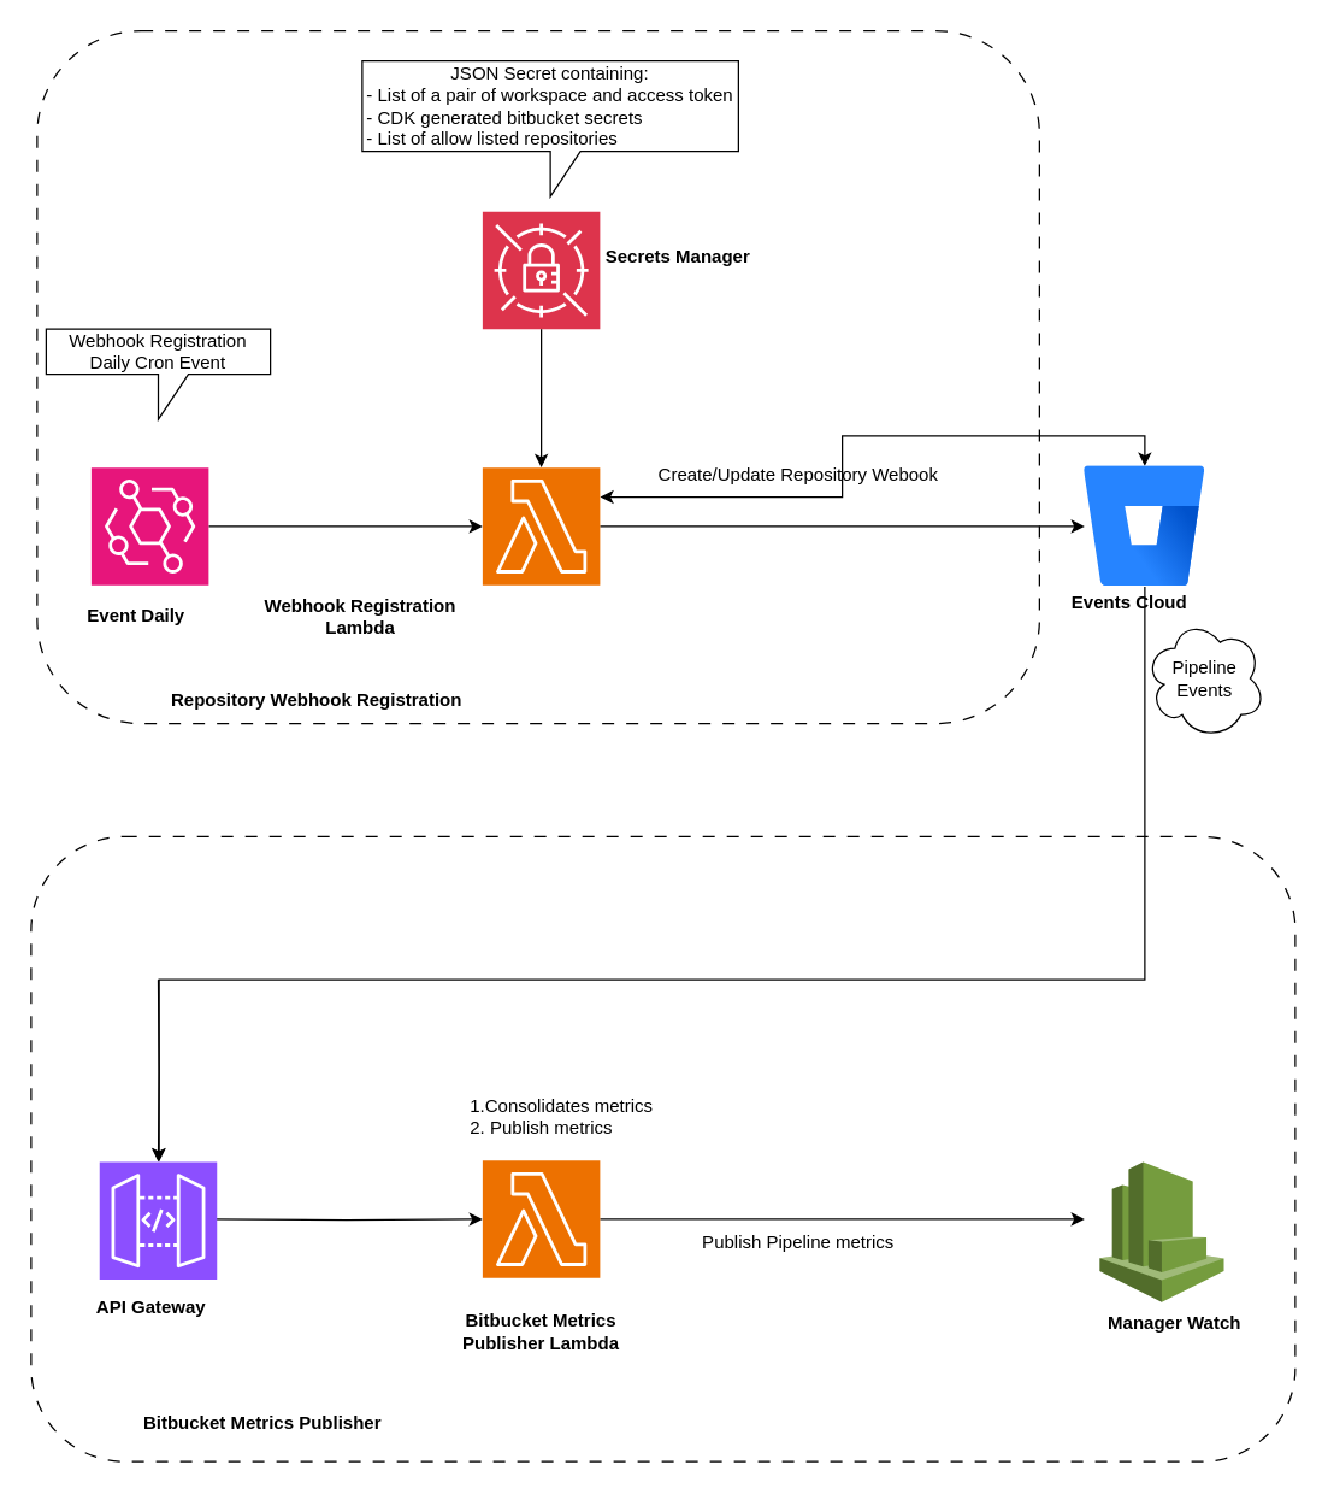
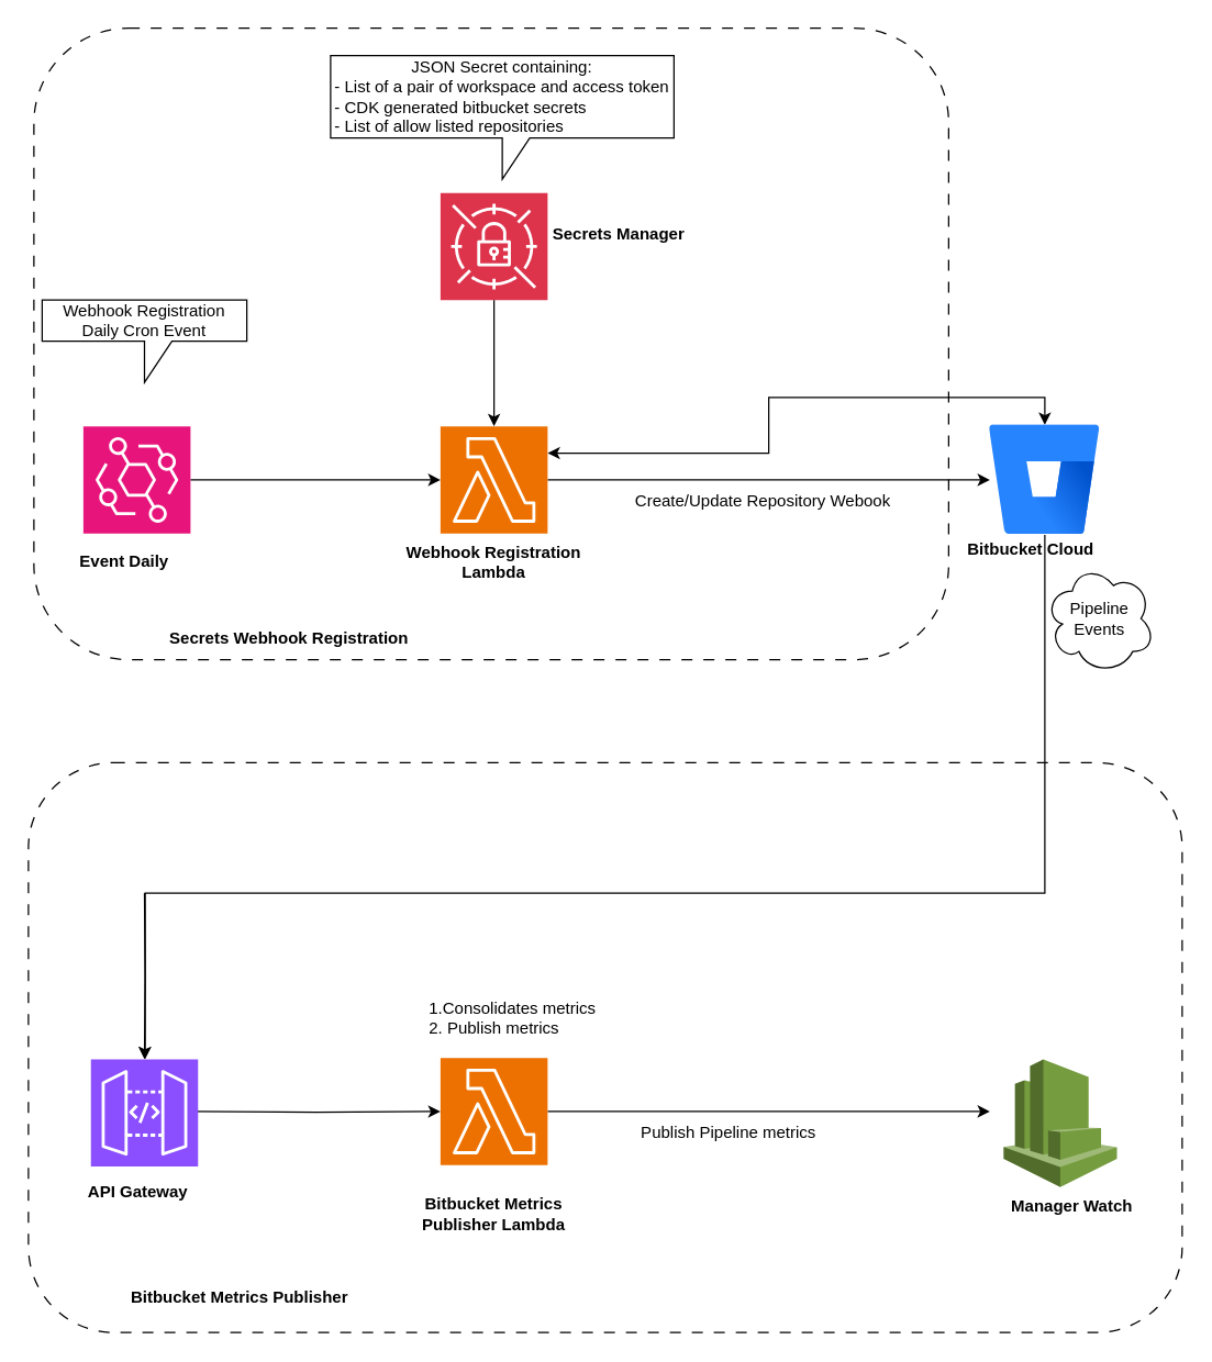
- <mxCell id="12" value="Create/Update Repository Webook" style="text;html=1;align=center;verticalAlign=middle;whiteSpace=wrap;rounded=0;" parent="1" vertex="1"><mxGeometry x="435" y="300" width="190" height="30" as="geometry" /></mxCell>
+ <mxCell id="12" value="Create/Update Repository Webook" style="text;html=1;align=center;verticalAlign=middle;whiteSpace=wrap;rounded=0;" parent="1" vertex="1"><mxGeometry x="460" y="350" width="190" height="30" as="geometry" /></mxCell>
- <mxCell id="14" value="Events Cloud" style="text;html=1;align=center;verticalAlign=middle;whiteSpace=wrap;rounded=0;fontStyle=1" parent="1" vertex="1"><mxGeometry x="680" y="380" width="140" height="40" as="geometry" /></mxCell>
+ <mxCell id="14" value="Bitbucket Cloud" style="text;html=1;align=center;verticalAlign=middle;whiteSpace=wrap;rounded=0;fontStyle=1" parent="1" vertex="1"><mxGeometry x="680" y="380" width="140" height="40" as="geometry" /></mxCell>
- <mxCell id="11" value="Webhook Registration Lambda" style="text;html=1;align=center;verticalAlign=middle;whiteSpace=wrap;rounded=0;fontStyle=1" parent="1" vertex="1"><mxGeometry x="169" y="389" width="140" height="40" as="geometry" /></mxCell>
+ <mxCell id="11" value="Webhook Registration Lambda" style="text;html=1;align=center;verticalAlign=middle;whiteSpace=wrap;rounded=0;fontStyle=1" parent="1" vertex="1"><mxGeometry x="289" y="389" width="140" height="40" as="geometry" /></mxCell>
- <mxCell id="31" value="Repository Webhook Registration" style="text;html=1;align=center;verticalAlign=middle;whiteSpace=wrap;rounded=0;fontStyle=1" vertex="1" parent="1"><mxGeometry x="100" y="450" width="220" height="30" as="geometry" /></mxCell>
+ <mxCell id="31" value="Secrets Webhook Registration" style="text;html=1;align=center;verticalAlign=middle;whiteSpace=wrap;rounded=0;fontStyle=1" vertex="1" parent="1"><mxGeometry x="100" y="450" width="220" height="30" as="geometry" /></mxCell>
